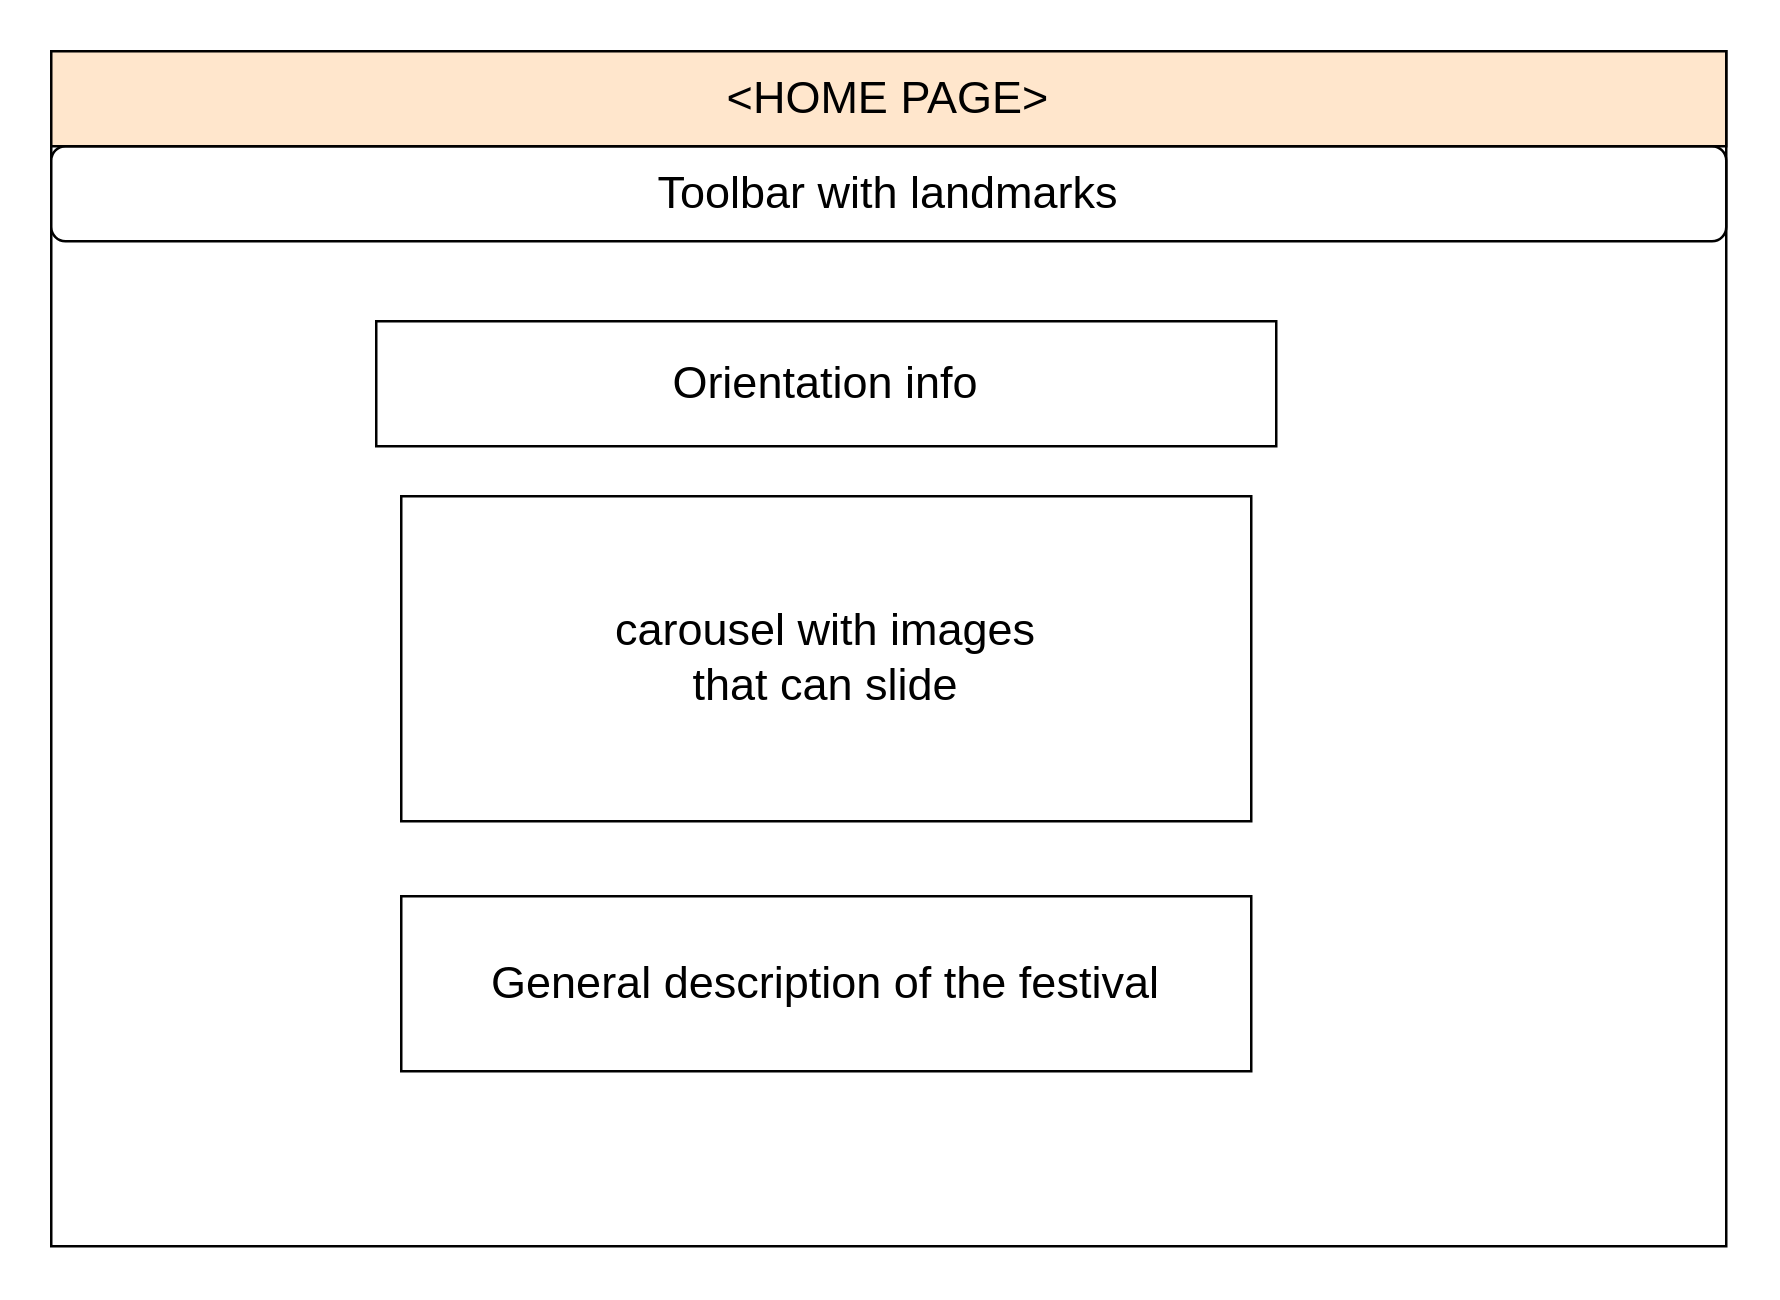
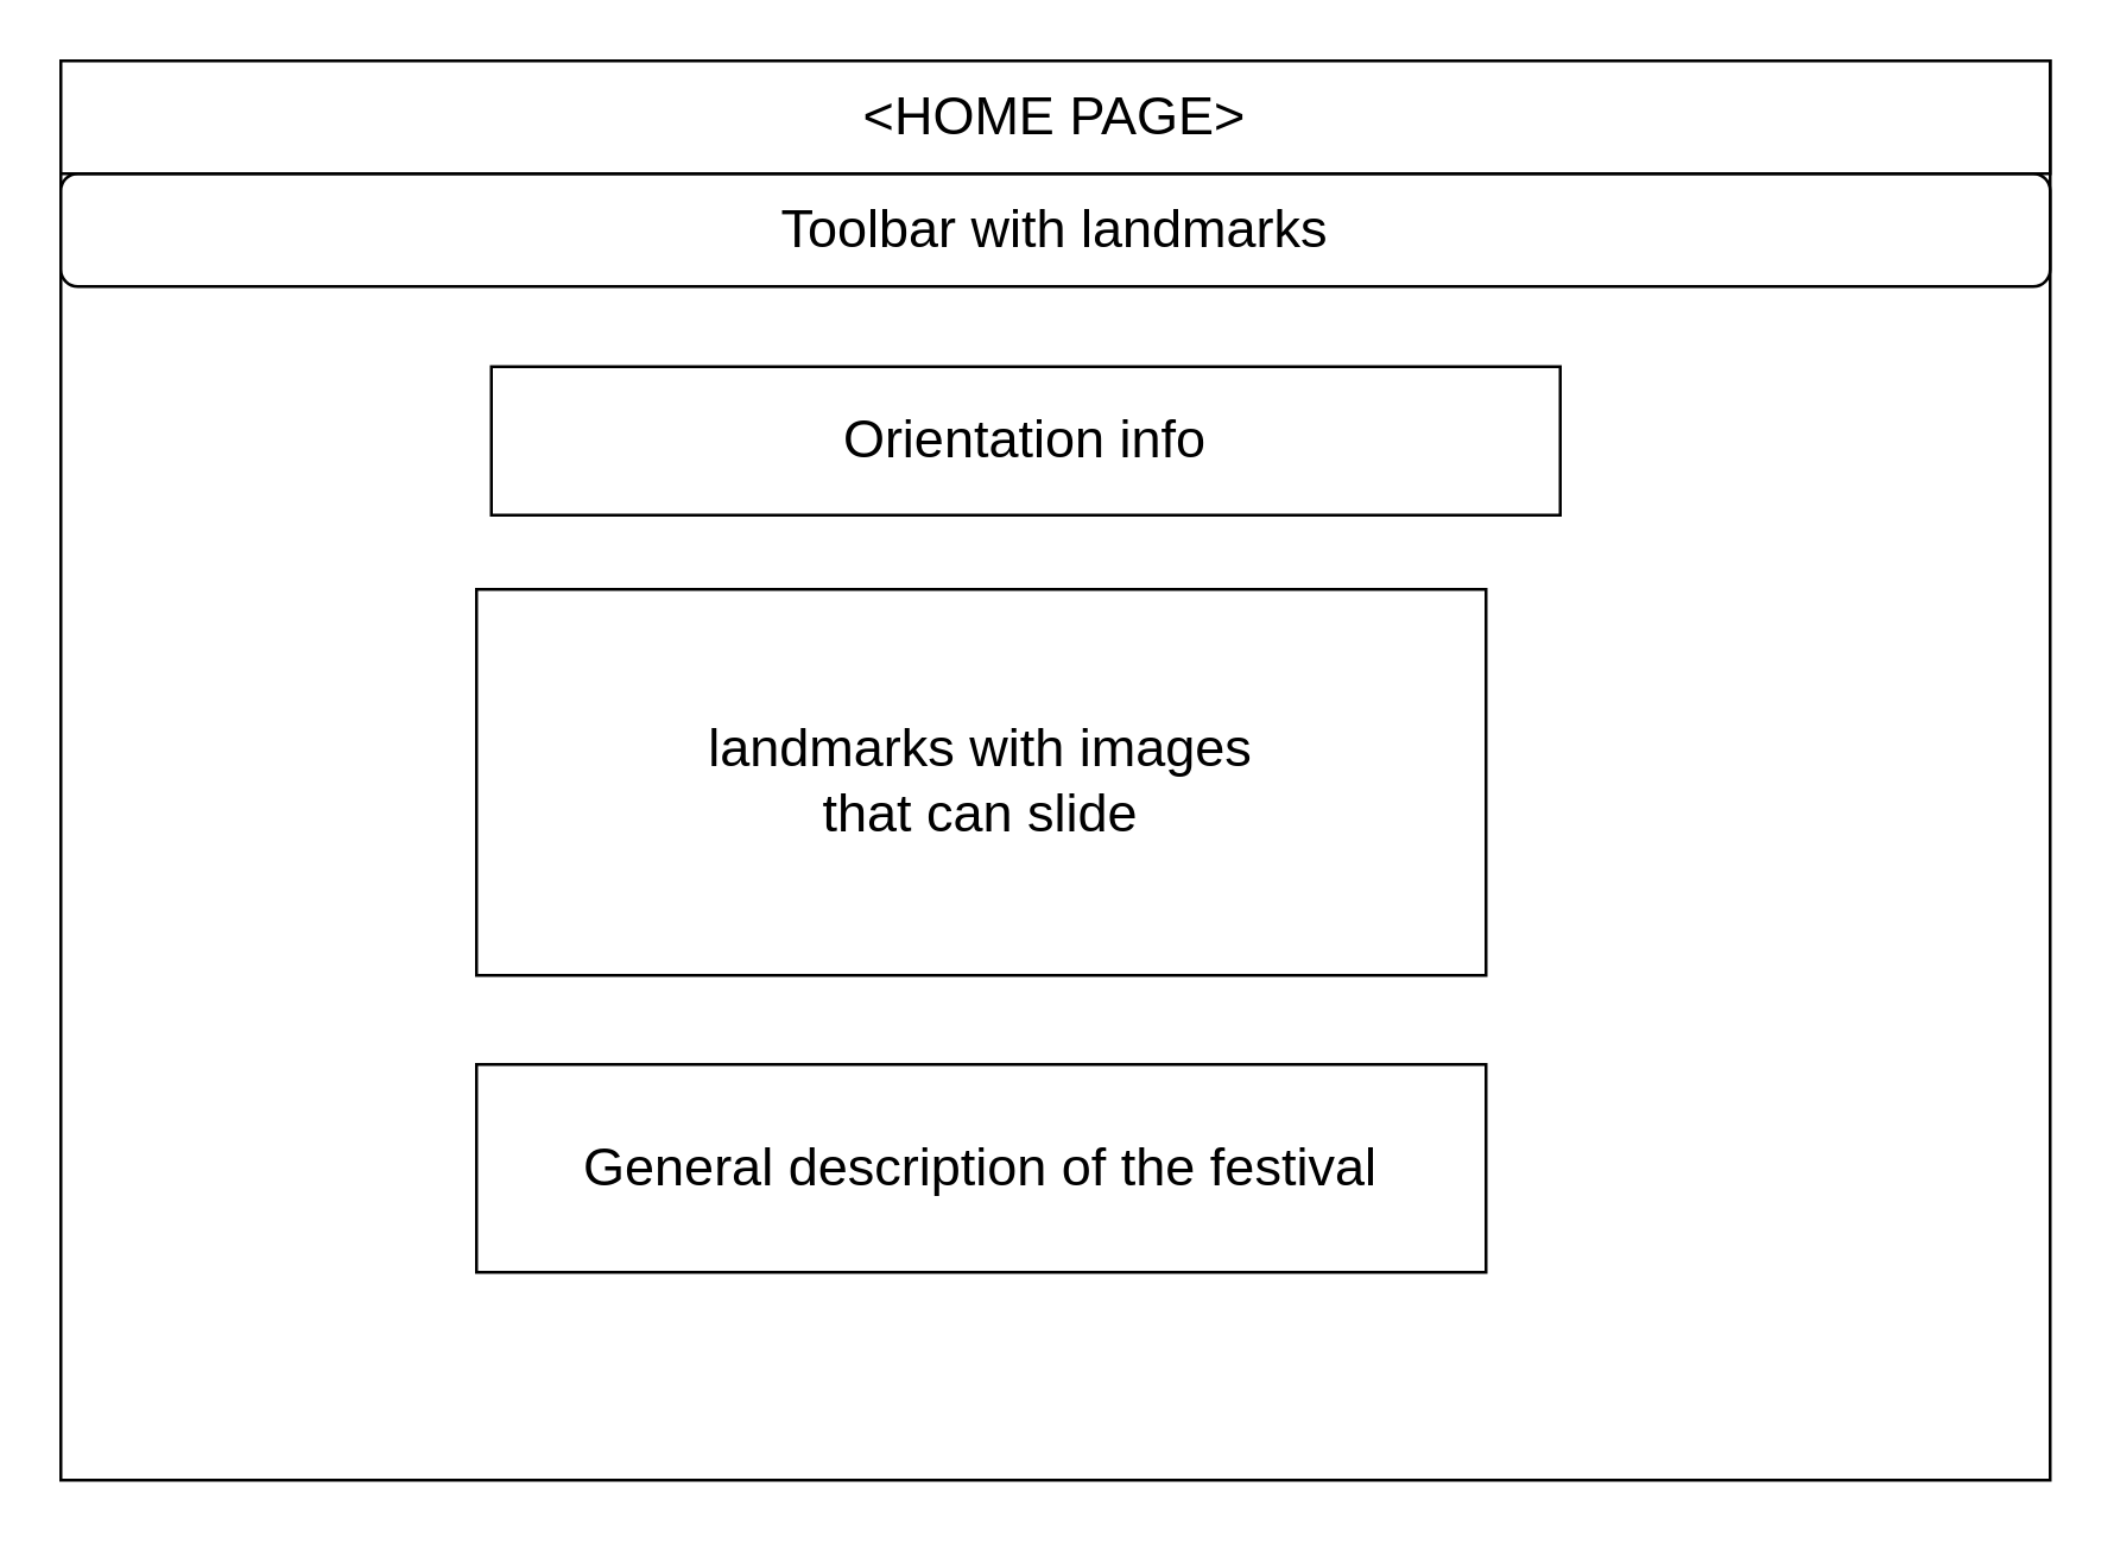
- <mxCell id="7" value="&amp;lt;HOME PAGE&amp;gt;" style="rounded=0;whiteSpace=wrap;html=1;fontSize=18;fillColor=#ffe6cc;" parent="1" vertex="1"><mxGeometry x="20" y="20" width="670" height="38" as="geometry" /></mxCell>
+ <mxCell id="7" value="&amp;lt;HOME PAGE&amp;gt;" style="rounded=0;whiteSpace=wrap;html=1;fontSize=18;" parent="1" vertex="1"><mxGeometry x="20" y="20" width="670" height="38" as="geometry" /></mxCell>
- <mxCell id="4" value="&lt;font style=&quot;font-size: 18px;&quot;&gt;Orientation info&lt;/font&gt;" style="text;html=1;strokeColor=#000000;fillColor=none;align=center;verticalAlign=middle;whiteSpace=wrap;rounded=0;fontSize=18;" parent="1" vertex="1"><mxGeometry x="150" y="128" width="360" height="50" as="geometry" /></mxCell>
+ <mxCell id="4" value="&lt;font style=&quot;font-size: 18px;&quot;&gt;Orientation info&lt;/font&gt;" style="text;html=1;strokeColor=#000000;fillColor=none;align=center;verticalAlign=middle;whiteSpace=wrap;rounded=0;fontSize=18;" parent="1" vertex="1"><mxGeometry x="165" y="123" width="360" height="50" as="geometry" /></mxCell>
- <mxCell id="5" value="carousel with images &lt;br&gt;that can slide" style="text;html=1;strokeColor=#000000;fillColor=none;align=center;verticalAlign=middle;whiteSpace=wrap;rounded=0;fontSize=18;" parent="1" vertex="1"><mxGeometry x="160" y="198" width="340" height="130" as="geometry" /></mxCell>
+ <mxCell id="5" value="landmarks with images &lt;br&gt;that can slide" style="text;html=1;strokeColor=#000000;fillColor=none;align=center;verticalAlign=middle;whiteSpace=wrap;rounded=0;fontSize=18;" parent="1" vertex="1"><mxGeometry x="160" y="198" width="340" height="130" as="geometry" /></mxCell>
